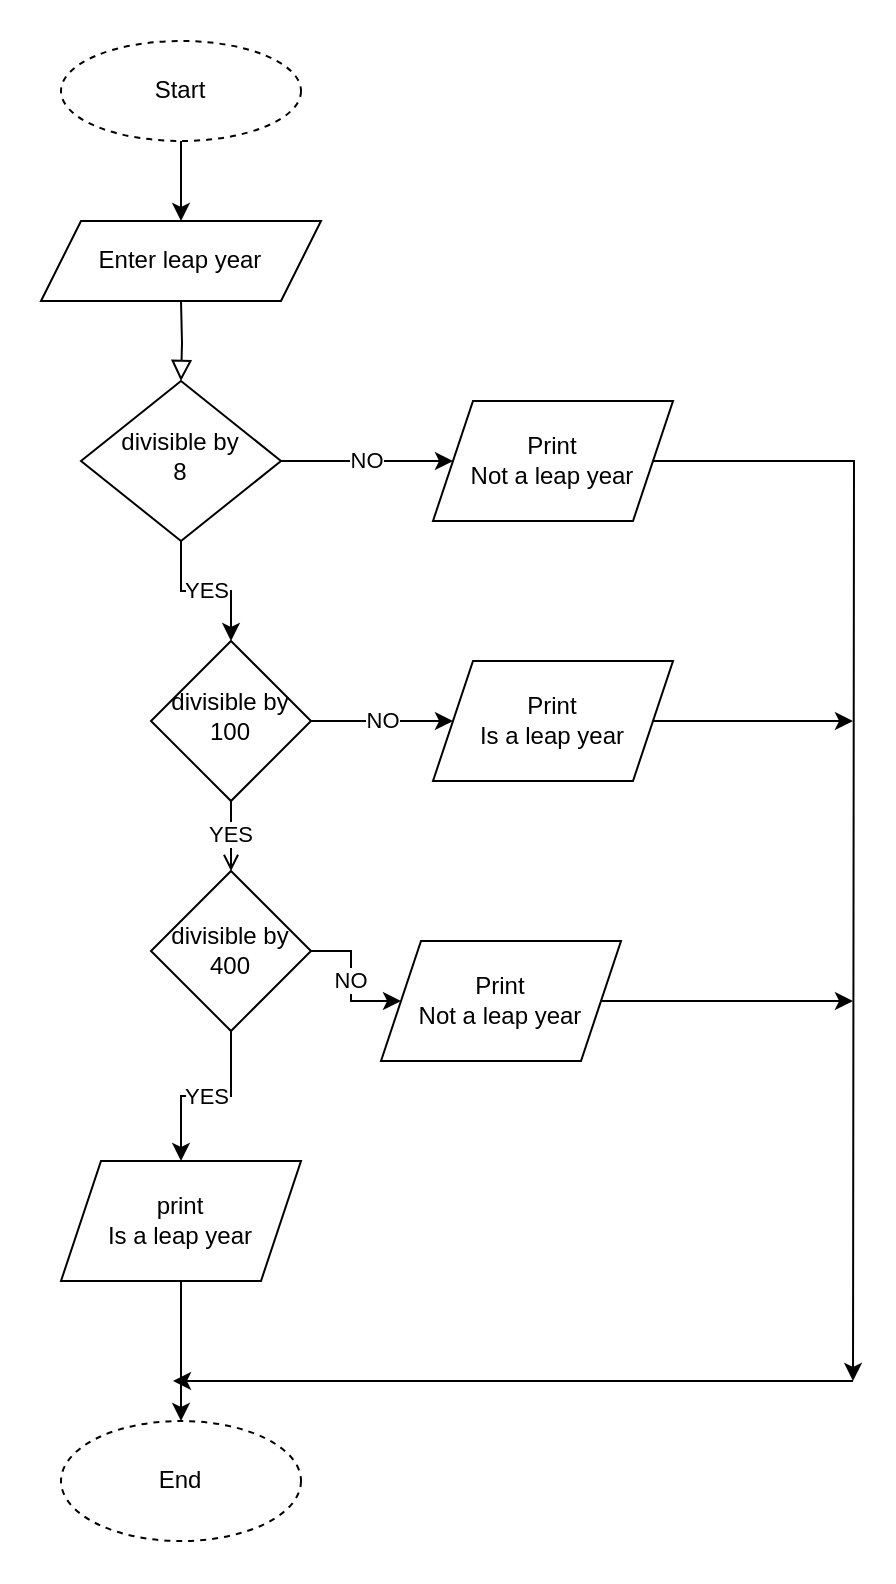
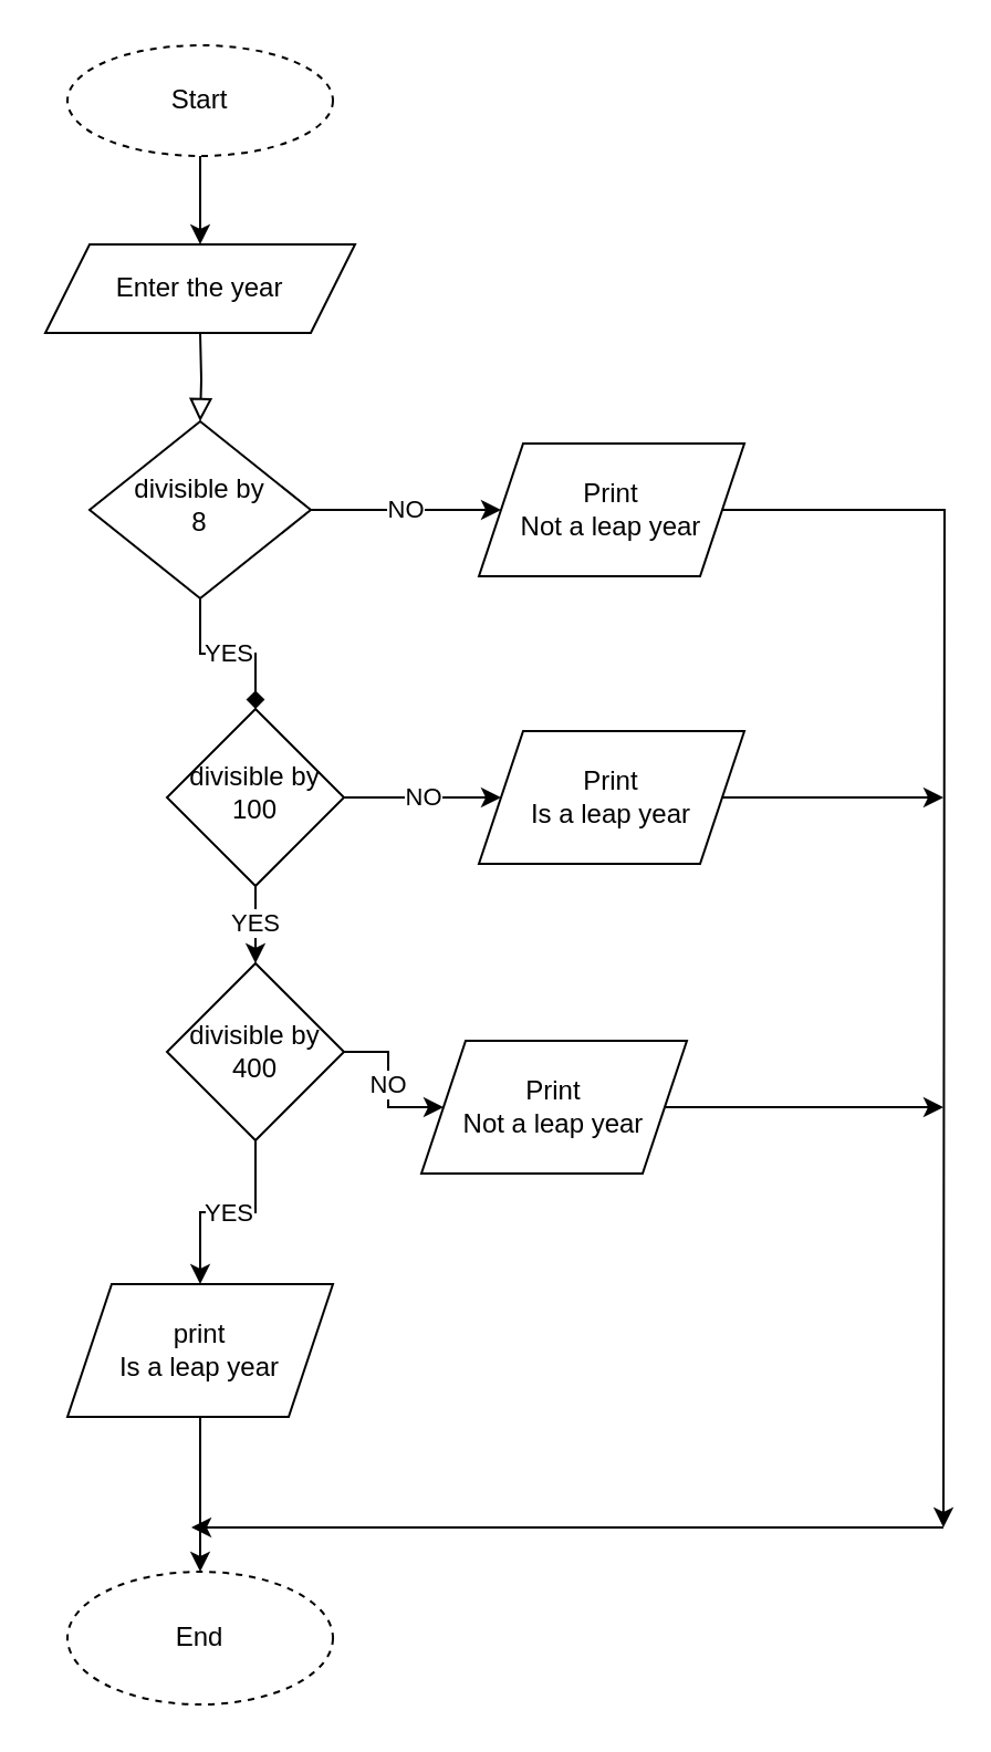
- <mxCell id="8" value="Enter leap year" style="shape=parallelogram;perimeter=parallelogramPerimeter;whiteSpace=wrap;html=1;fixedSize=1;" vertex="1" parent="1"><mxGeometry x="20" y="110" width="140" height="40" as="geometry" /></mxCell>
+ <mxCell id="8" value="Enter the year" style="shape=parallelogram;perimeter=parallelogramPerimeter;whiteSpace=wrap;html=1;fixedSize=1;" vertex="1" parent="1"><mxGeometry x="20" y="110" width="140" height="40" as="geometry" /></mxCell>
- <mxCell id="3" value="YES" style="edgeStyle=orthogonalEdgeStyle;rounded=0;orthogonalLoop=1;jettySize=auto;html=1;" edge="1" parent="1" source="5" target="11"><mxGeometry relative="1" as="geometry" /></mxCell>
+ <mxCell id="3" value="YES" style="edgeStyle=orthogonalEdgeStyle;rounded=0;orthogonalLoop=1;jettySize=auto;html=1;endArrow=diamond;" edge="1" parent="1" source="5" target="11"><mxGeometry relative="1" as="geometry" /></mxCell>
- <mxCell id="10" value="YES" style="edgeStyle=orthogonalEdgeStyle;rounded=0;orthogonalLoop=1;jettySize=auto;html=1;endArrow=open;" edge="1" parent="1" source="11" target="18"><mxGeometry relative="1" as="geometry" /></mxCell>
+ <mxCell id="10" value="YES" style="edgeStyle=orthogonalEdgeStyle;rounded=0;orthogonalLoop=1;jettySize=auto;html=1;" edge="1" parent="1" source="11" target="18"><mxGeometry relative="1" as="geometry" /></mxCell>
